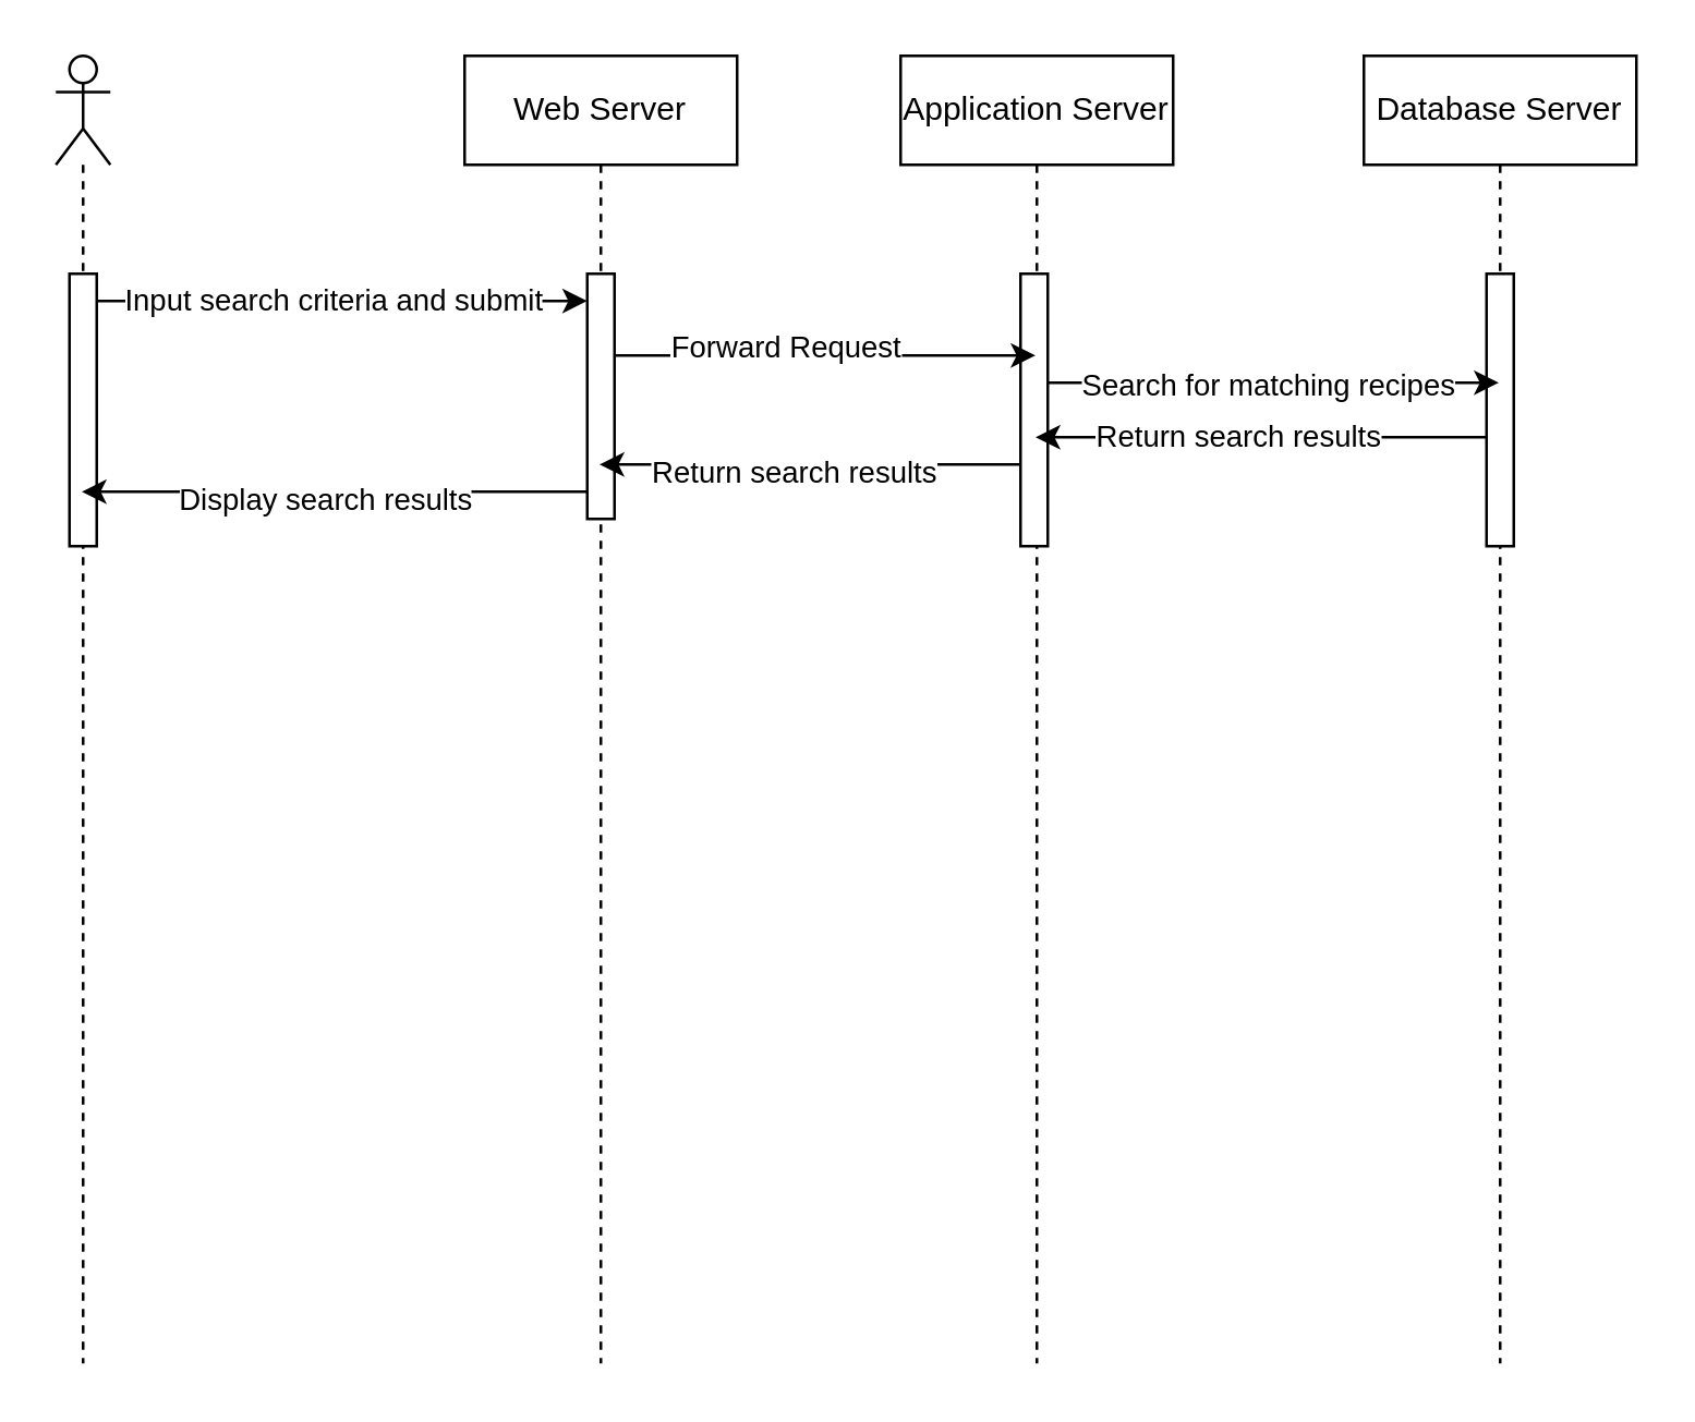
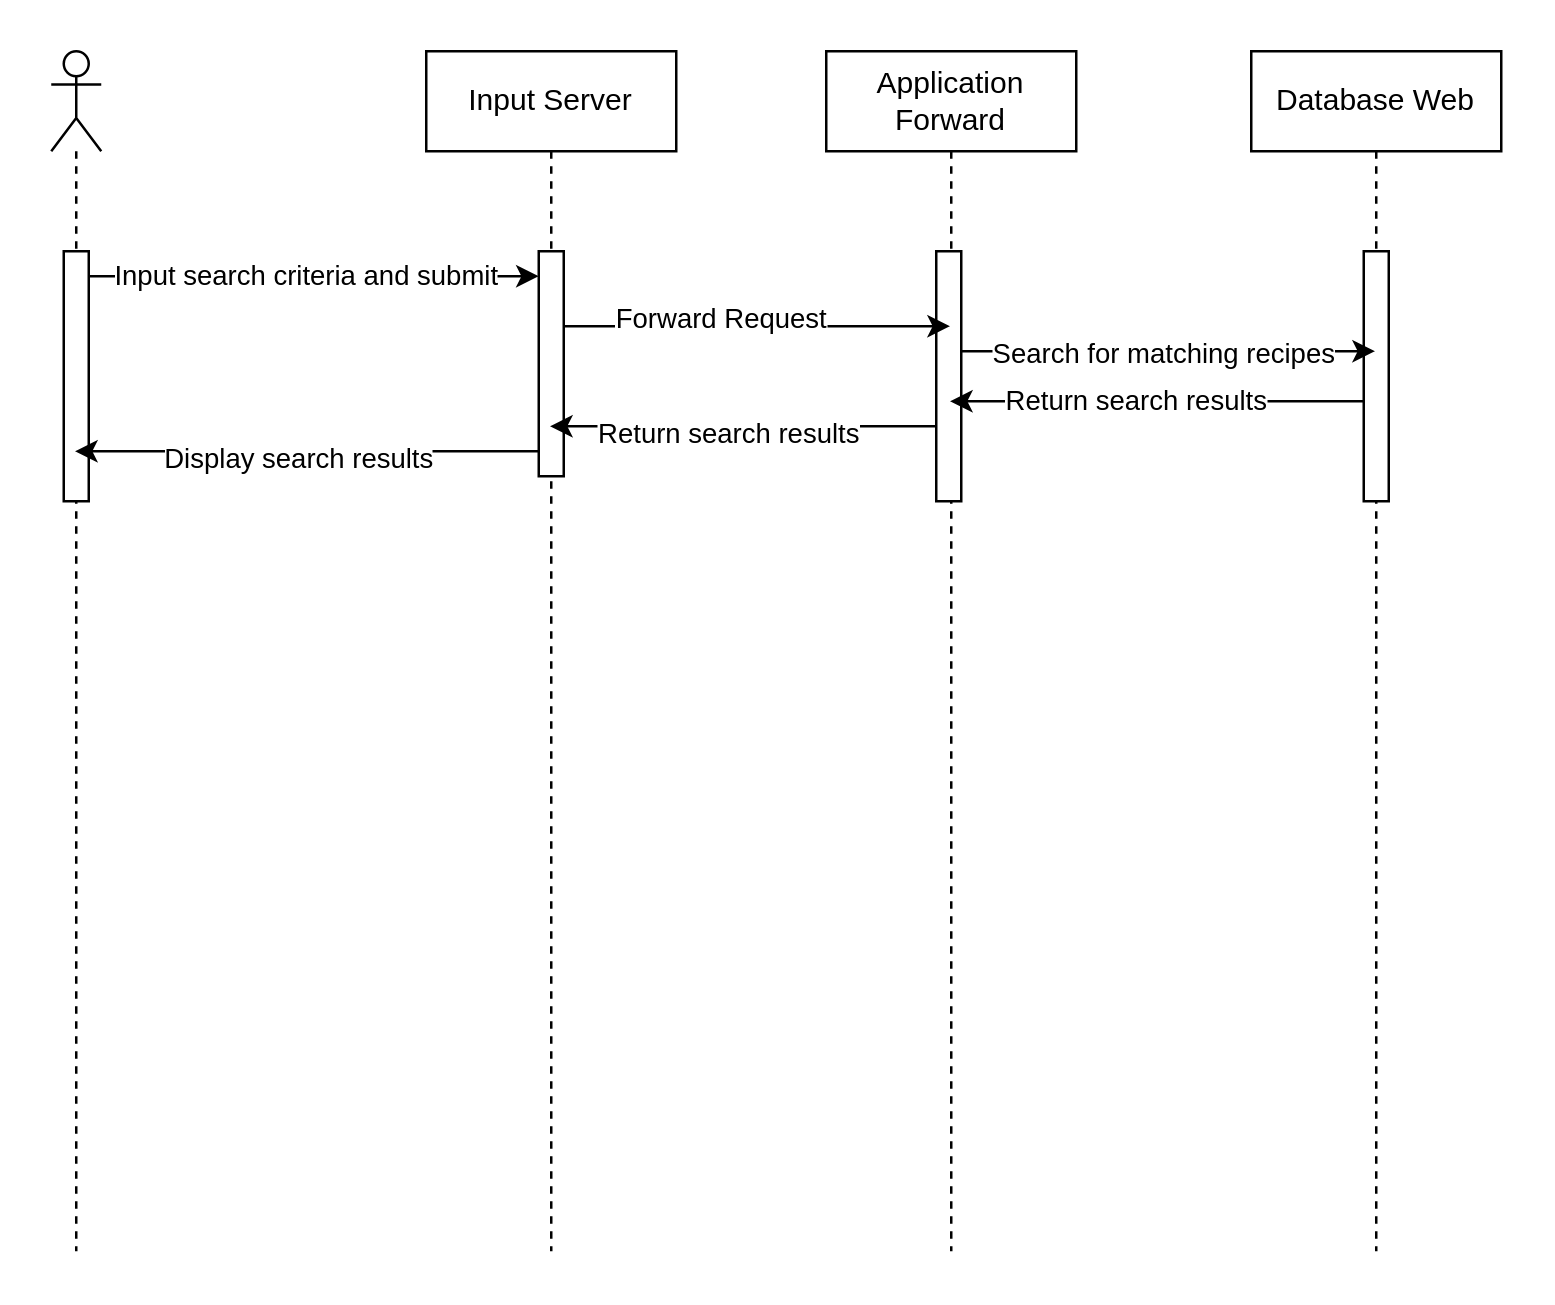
- <mxCell id="4" value="Web Server" style="shape=umlLifeline;perimeter=lifelinePerimeter;whiteSpace=wrap;html=1;container=1;collapsible=0;recursiveResize=0;outlineConnect=0;" parent="1" vertex="1"><mxGeometry x="170" y="20" width="100" height="480" as="geometry" /></mxCell>
+ <mxCell id="4" value="Input Server" style="shape=umlLifeline;perimeter=lifelinePerimeter;whiteSpace=wrap;html=1;container=1;collapsible=0;recursiveResize=0;outlineConnect=0;" parent="1" vertex="1"><mxGeometry x="170" y="20" width="100" height="480" as="geometry" /></mxCell>
- <mxCell id="6" value="Application Server" style="shape=umlLifeline;perimeter=lifelinePerimeter;whiteSpace=wrap;html=1;container=1;collapsible=0;recursiveResize=0;outlineConnect=0;" parent="1" vertex="1"><mxGeometry x="330" y="20" width="100" height="480" as="geometry" /></mxCell>
+ <mxCell id="6" value="Application Forward" style="shape=umlLifeline;perimeter=lifelinePerimeter;whiteSpace=wrap;html=1;container=1;collapsible=0;recursiveResize=0;outlineConnect=0;" parent="1" vertex="1"><mxGeometry x="330" y="20" width="100" height="480" as="geometry" /></mxCell>
- <mxCell id="8" value="Database Server" style="shape=umlLifeline;perimeter=lifelinePerimeter;whiteSpace=wrap;html=1;container=1;collapsible=0;recursiveResize=0;outlineConnect=0;" parent="1" vertex="1"><mxGeometry x="500" y="20" width="100" height="480" as="geometry" /></mxCell>
+ <mxCell id="8" value="Database Web" style="shape=umlLifeline;perimeter=lifelinePerimeter;whiteSpace=wrap;html=1;container=1;collapsible=0;recursiveResize=0;outlineConnect=0;" parent="1" vertex="1"><mxGeometry x="500" y="20" width="100" height="480" as="geometry" /></mxCell>
